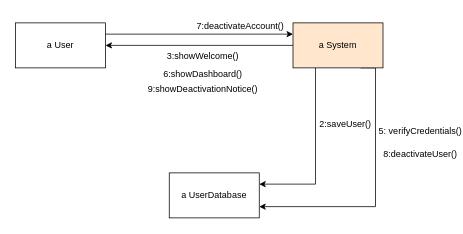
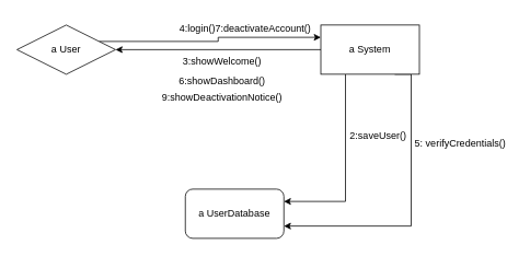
+ <mxCell id="11" value="4:login()" style="text;html=1;align=center;verticalAlign=middle;whiteSpace=wrap;rounded=0;" vertex="1" parent="1"><mxGeometry x="210" y="20" width="60" height="30" as="geometry" /></mxCell>
- <mxCell id="3" value="a User" style="rounded=0;whiteSpace=wrap;html=1;" vertex="1" parent="1"><mxGeometry x="20" y="30" width="120" height="60" as="geometry" /></mxCell>
+ <mxCell id="3" value="a User" style="rhombus;whiteSpace=wrap;html=1;" vertex="1" parent="1"><mxGeometry x="20" y="30" width="120" height="60" as="geometry" /></mxCell>
- <mxCell id="8" value="a System" style="rounded=0;whiteSpace=wrap;html=1;fillColor=#ffe6cc;" vertex="1" parent="1"><mxGeometry x="390" y="30" width="120" height="60" as="geometry" /></mxCell>
+ <mxCell id="8" value="a System" style="rounded=0;whiteSpace=wrap;html=1;" vertex="1" parent="1"><mxGeometry x="390" y="30" width="120" height="60" as="geometry" /></mxCell>
- <mxCell id="15" value="8:deactivateUser()" style="text;html=1;align=center;verticalAlign=middle;whiteSpace=wrap;rounded=0;" vertex="1" parent="1"><mxGeometry x="530" y="190" width="60" height="30" as="geometry" /></mxCell>
- <mxCell id="4" value="a&amp;nbsp;UserDatabase" style="rounded=0;whiteSpace=wrap;html=1;" vertex="1" parent="1"><mxGeometry x="225" y="230" width="120" height="60" as="geometry" /></mxCell>
+ <mxCell id="4" value="a&amp;nbsp;UserDatabase" style="whiteSpace=wrap;html=1;rounded=1;" vertex="1" parent="1"><mxGeometry x="225" y="230" width="120" height="60" as="geometry" /></mxCell>
